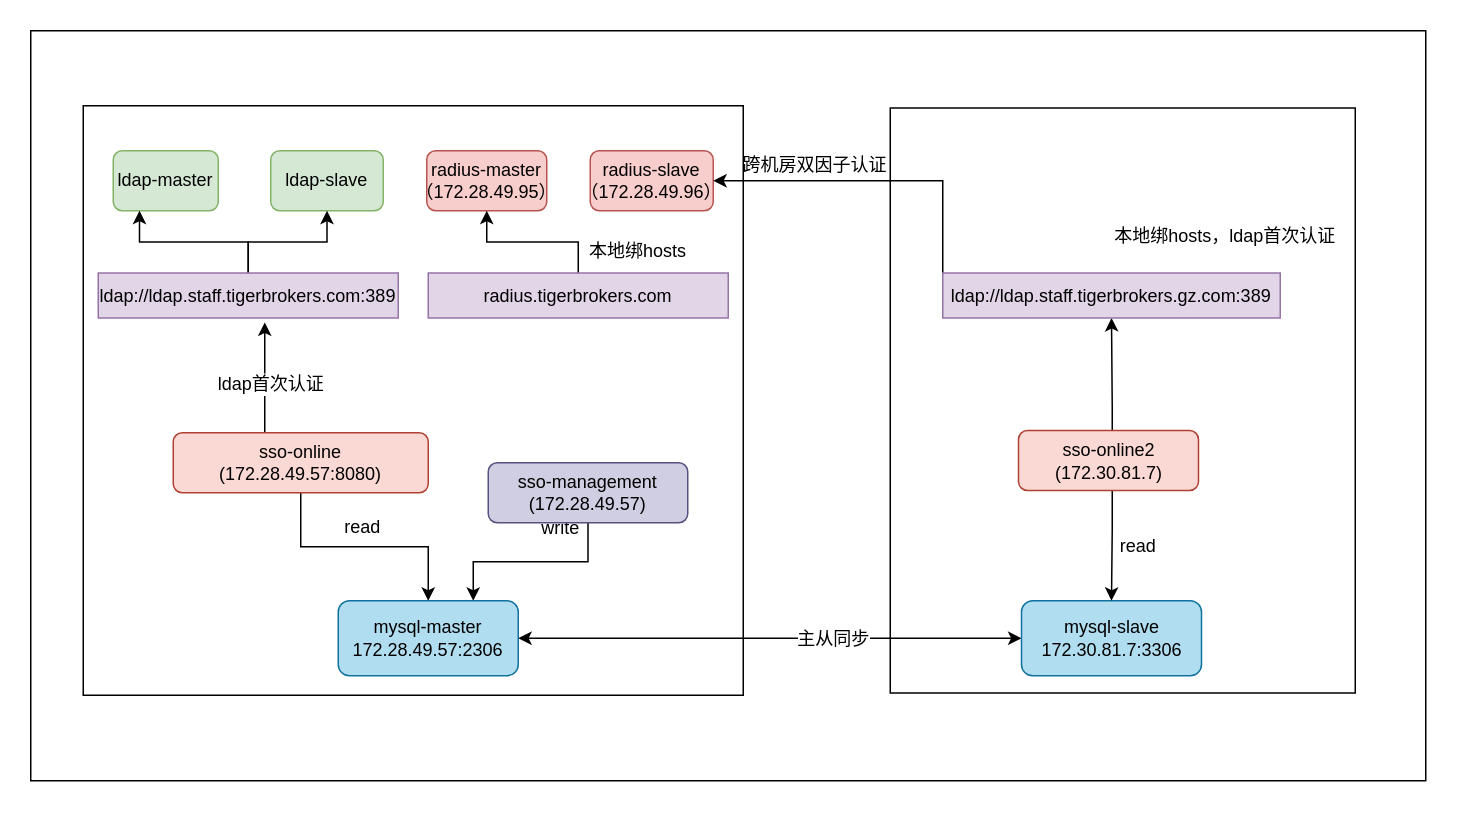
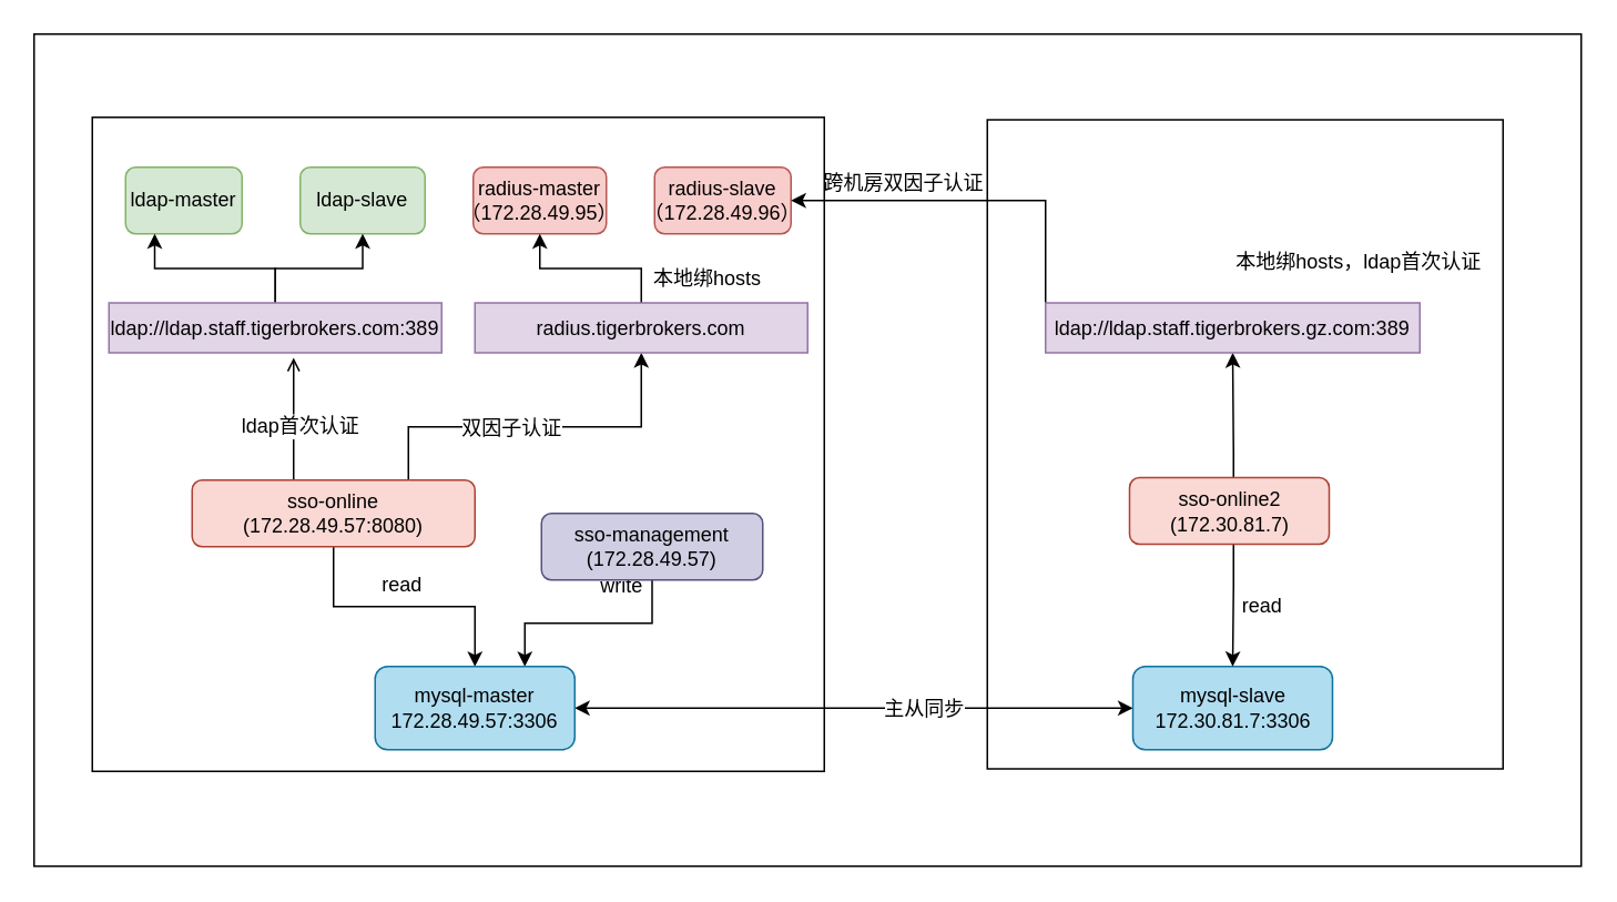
- <mxCell id="16" style="edgeStyle=orthogonalEdgeStyle;rounded=0;orthogonalLoop=1;jettySize=auto;html=1;entryX=0.555;entryY=1.1;entryDx=0;entryDy=0;entryPerimeter=0;startArrow=none;startFill=0;endArrow=classic;endFill=1;" edge="1" parent="1" source="18" target="11"><mxGeometry relative="1" as="geometry"><Array as="points"><mxPoint x="176" y="270" /><mxPoint x="176" y="270" /></Array></mxGeometry></mxCell>
+ <mxCell id="16" style="edgeStyle=orthogonalEdgeStyle;rounded=0;orthogonalLoop=1;jettySize=auto;html=1;entryX=0.555;entryY=1.1;entryDx=0;entryDy=0;entryPerimeter=0;startArrow=none;startFill=0;endArrow=open;endFill=1;" edge="1" parent="1" source="18" target="11"><mxGeometry relative="1" as="geometry"><Array as="points"><mxPoint x="176" y="270" /><mxPoint x="176" y="270" /></Array></mxGeometry></mxCell>
+ <mxCell id="14" style="edgeStyle=orthogonalEdgeStyle;rounded=0;orthogonalLoop=1;jettySize=auto;html=1;startArrow=none;startFill=0;endArrow=classic;endFill=1;" edge="1" parent="1" source="18" target="34"><mxGeometry relative="1" as="geometry"><Array as="points"><mxPoint x="245" y="256" /><mxPoint x="385" y="256" /></Array></mxGeometry></mxCell>
+ <mxCell id="15" value="双因子认证" style="text;html=1;resizable=0;points=[];align=center;verticalAlign=middle;labelBackgroundColor=#ffffff;" vertex="1" connectable="0" parent="14"><mxGeometry x="-0.146" relative="1" as="geometry"><mxPoint x="1" as="offset" /></mxGeometry></mxCell>
- <mxCell id="24" value="mysql-master&lt;br&gt;172.28.49.57:2306" style="rounded=1;whiteSpace=wrap;html=1;fillColor=#b1ddf0;strokeColor=#10739e;" vertex="1" parent="1"><mxGeometry x="225" y="400" width="120" height="50" as="geometry" /></mxCell>
+ <mxCell id="24" value="mysql-master&lt;br&gt;172.28.49.57:3306" style="rounded=1;whiteSpace=wrap;html=1;fillColor=#b1ddf0;strokeColor=#10739e;" vertex="1" parent="1"><mxGeometry x="225" y="400" width="120" height="50" as="geometry" /></mxCell>
